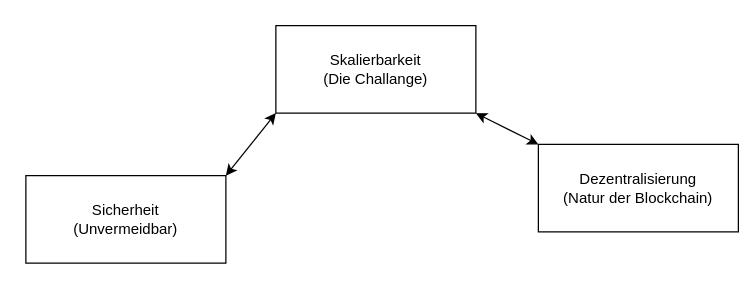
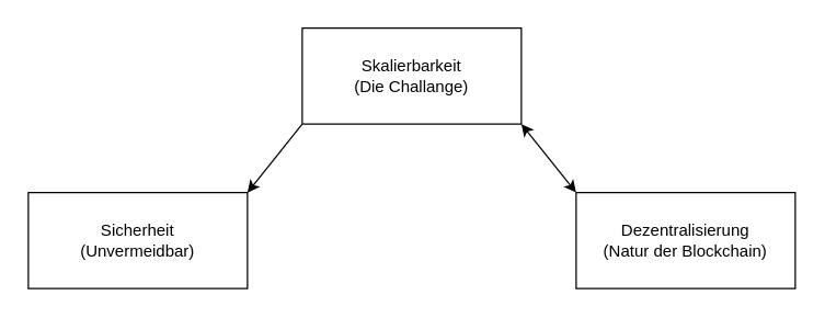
- <mxCell id="4" style="edgeStyle=none;html=1;exitX=1;exitY=0;exitDx=0;exitDy=0;entryX=0;entryY=1;entryDx=0;entryDy=0;startArrow=classic;startFill=1;" edge="1" parent="1" source="5" target="3"><mxGeometry relative="1" as="geometry" /></mxCell>
+ <mxCell id="4" style="edgeStyle=none;html=1;exitX=1;exitY=0;exitDx=0;exitDy=0;entryX=0;entryY=1;entryDx=0;entryDy=0;startArrow=classic;startFill=1;endArrow=none;" edge="1" parent="1" source="5" target="3"><mxGeometry relative="1" as="geometry" /></mxCell>
- <mxCell id="6" value="Dezentralisierung&lt;br&gt;(Natur der Blockchain)" style="rounded=0;whiteSpace=wrap;html=1;" vertex="1" parent="1"><mxGeometry x="430" y="115" width="160" height="70" as="geometry" /></mxCell>
+ <mxCell id="6" value="Dezentralisierung&lt;br&gt;(Natur der Blockchain)" style="rounded=0;whiteSpace=wrap;html=1;" vertex="1" parent="1"><mxGeometry x="420" y="140" width="160" height="70" as="geometry" /></mxCell>
